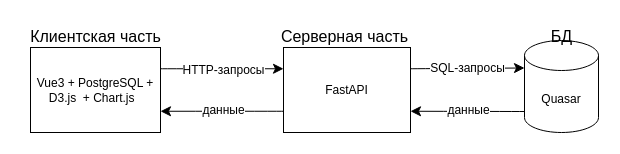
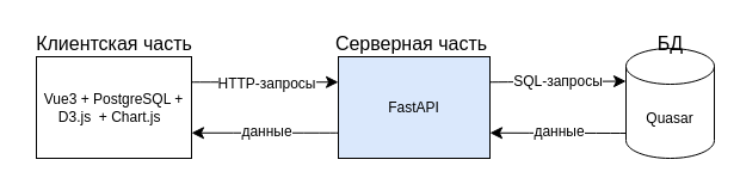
- <mxCell id="7" value="FastAPI" style="rounded=0;whiteSpace=wrap;html=1;" vertex="1" parent="1"><mxGeometry x="283" width="127" height="85" as="geometry" y="47" /></mxCell>
+ <mxCell id="7" value="FastAPI" style="rounded=0;whiteSpace=wrap;html=1;fillColor=#dae8fc;" vertex="1" parent="1"><mxGeometry x="283" width="127" height="85" as="geometry" y="47" /></mxCell>
